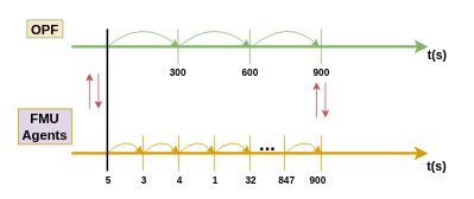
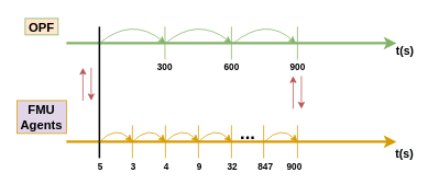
- <mxCell id="26" value="&lt;b&gt;1&lt;/b&gt;" style="edgeLabel;html=1;align=center;verticalAlign=middle;resizable=0;points=[];" parent="1" vertex="1" connectable="0"><mxGeometry x="240" y="202" as="geometry" /></mxCell>
+ <mxCell id="26" value="&lt;b&gt;9&lt;/b&gt;" style="edgeLabel;html=1;align=center;verticalAlign=middle;resizable=0;points=[];" parent="1" vertex="1" connectable="0"><mxGeometry x="240" y="202" as="geometry" /></mxCell>
